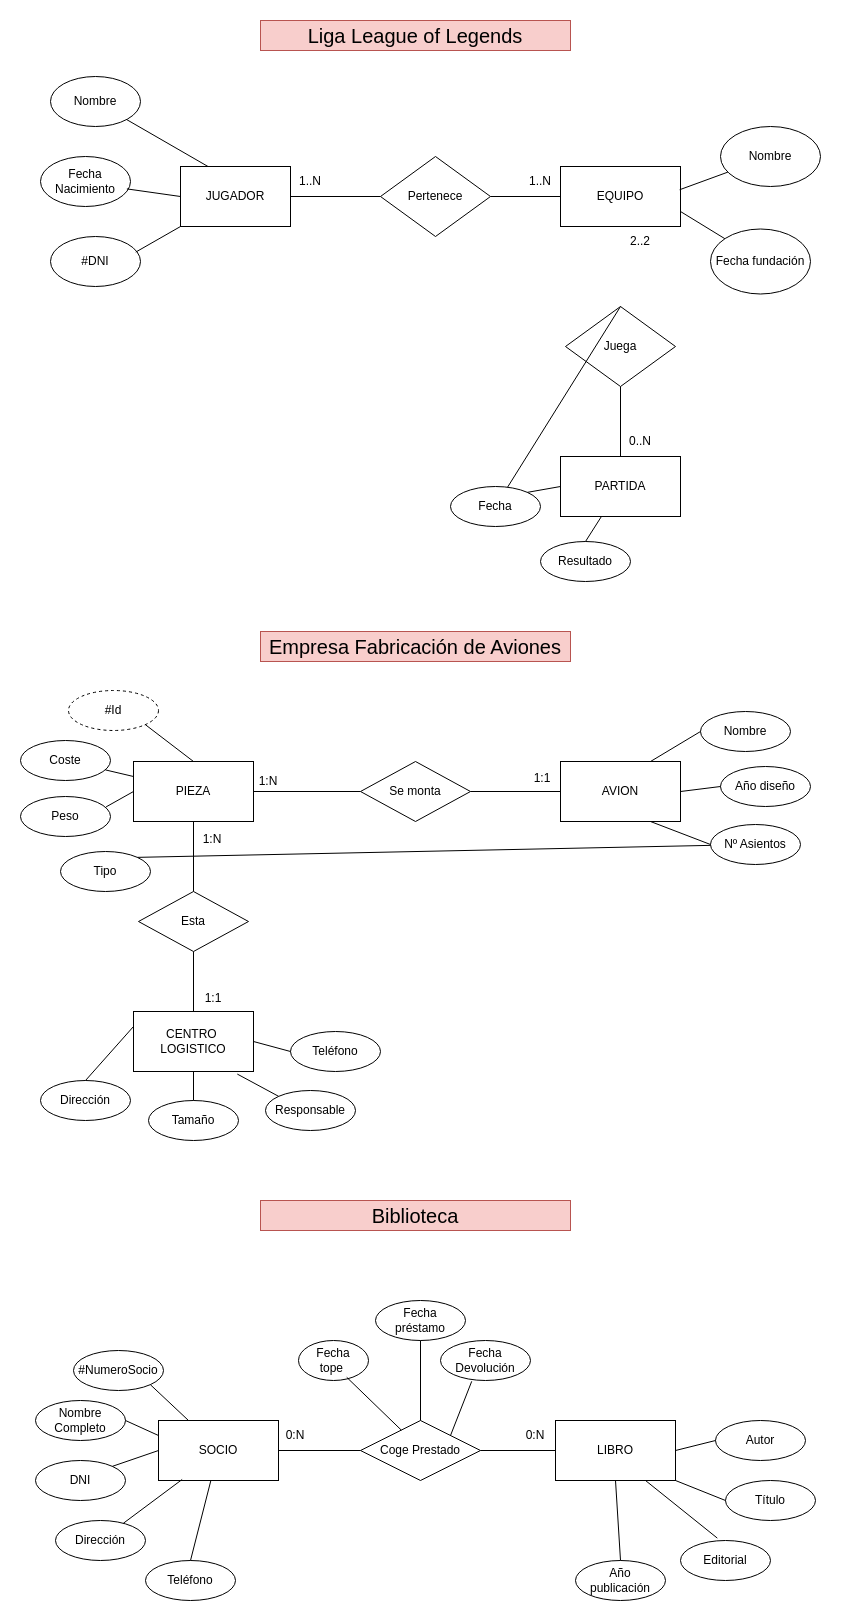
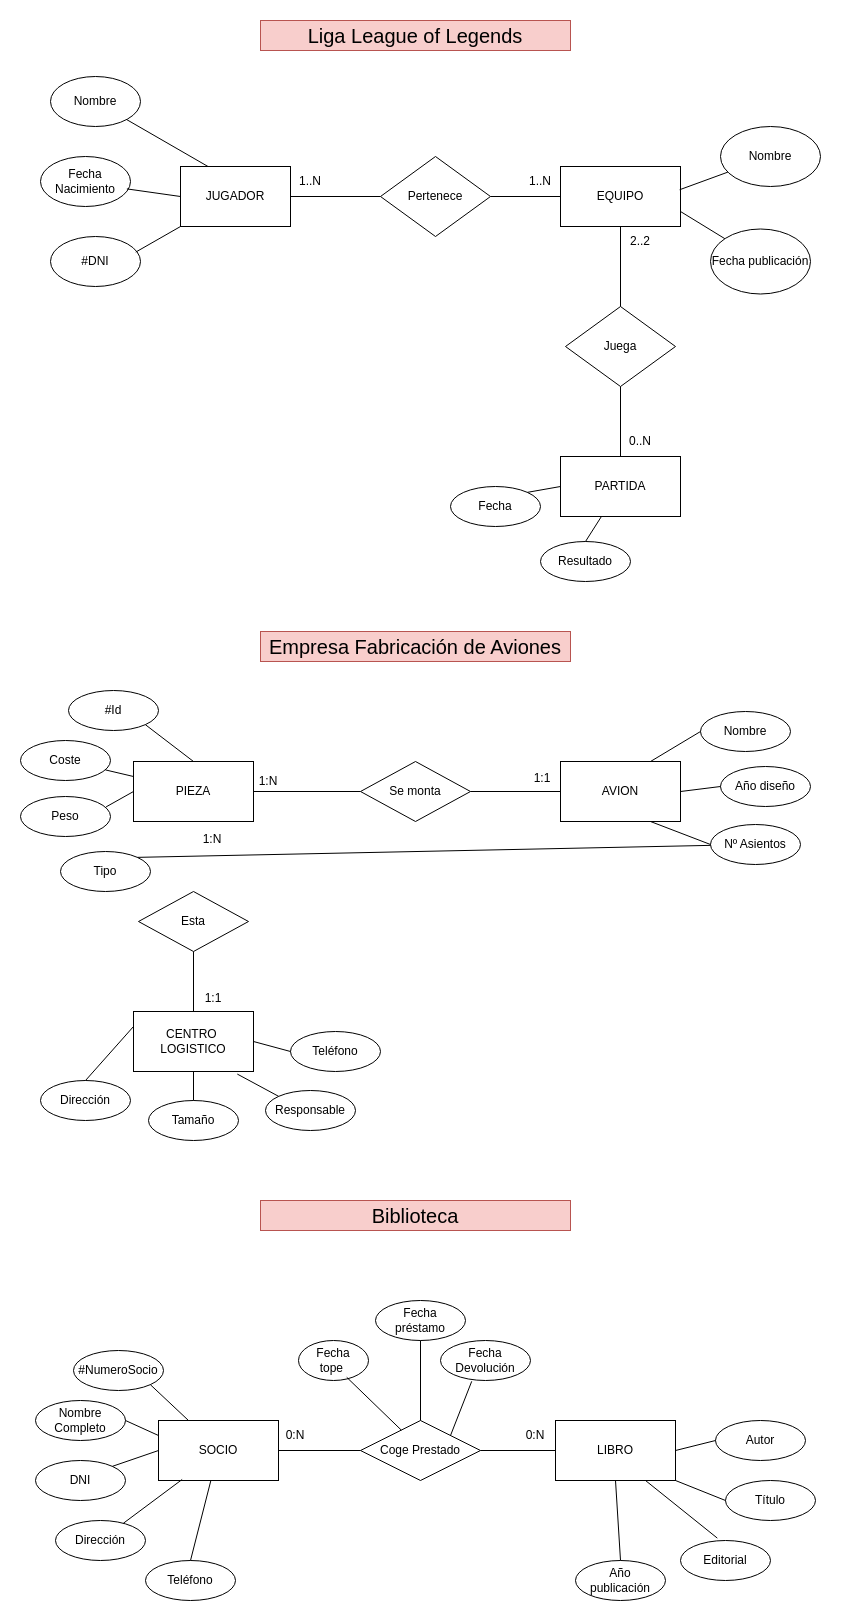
- <mxCell id="15" value="Fecha fundación" style="ellipse;whiteSpace=wrap;html=1;" vertex="1" parent="1"><mxGeometry x="710" y="228.5" width="100" height="65" as="geometry" /></mxCell>
+ <mxCell id="15" value="Fecha publicación" style="ellipse;whiteSpace=wrap;html=1;" vertex="1" parent="1"><mxGeometry x="710" y="228.5" width="100" height="65" as="geometry" /></mxCell>
- <mxCell id="20" value="" style="endArrow=none;html=1;rounded=0;exitX=0.5;exitY=0;exitDx=0;exitDy=0;" edge="1" parent="1" source="18" target="25"><mxGeometry width="50" height="50" relative="1" as="geometry"><mxPoint x="480" y="356" as="sourcePoint" /><mxPoint x="530" y="306" as="targetPoint" /></mxGeometry></mxCell>
+ <mxCell id="20" value="" style="endArrow=none;html=1;rounded=0;entryX=0.5;entryY=1;entryDx=0;entryDy=0;exitX=0.5;exitY=0;exitDx=0;exitDy=0;" edge="1" parent="1" source="18" target="3"><mxGeometry width="50" height="50" relative="1" as="geometry"><mxPoint x="480" y="356" as="sourcePoint" /><mxPoint x="530" y="306" as="targetPoint" /></mxGeometry></mxCell>
- <mxCell id="53" value="#Id" style="ellipse;whiteSpace=wrap;html=1;dashed=1;" vertex="1" parent="1"><mxGeometry x="68" y="690" width="90" height="40" as="geometry" /></mxCell>
+ <mxCell id="53" value="#Id" style="ellipse;whiteSpace=wrap;html=1;" vertex="1" parent="1"><mxGeometry x="68" y="690" width="90" height="40" as="geometry" /></mxCell>
- <mxCell id="36" value="" style="endArrow=none;html=1;rounded=0;entryX=0.5;entryY=1;entryDx=0;entryDy=0;exitX=0.5;exitY=0;exitDx=0;exitDy=0;" edge="1" parent="1" source="34" target="32"><mxGeometry width="50" height="50" relative="1" as="geometry"><mxPoint x="100" y="901" as="sourcePoint" /><mxPoint x="150" y="851" as="targetPoint" /></mxGeometry></mxCell>
